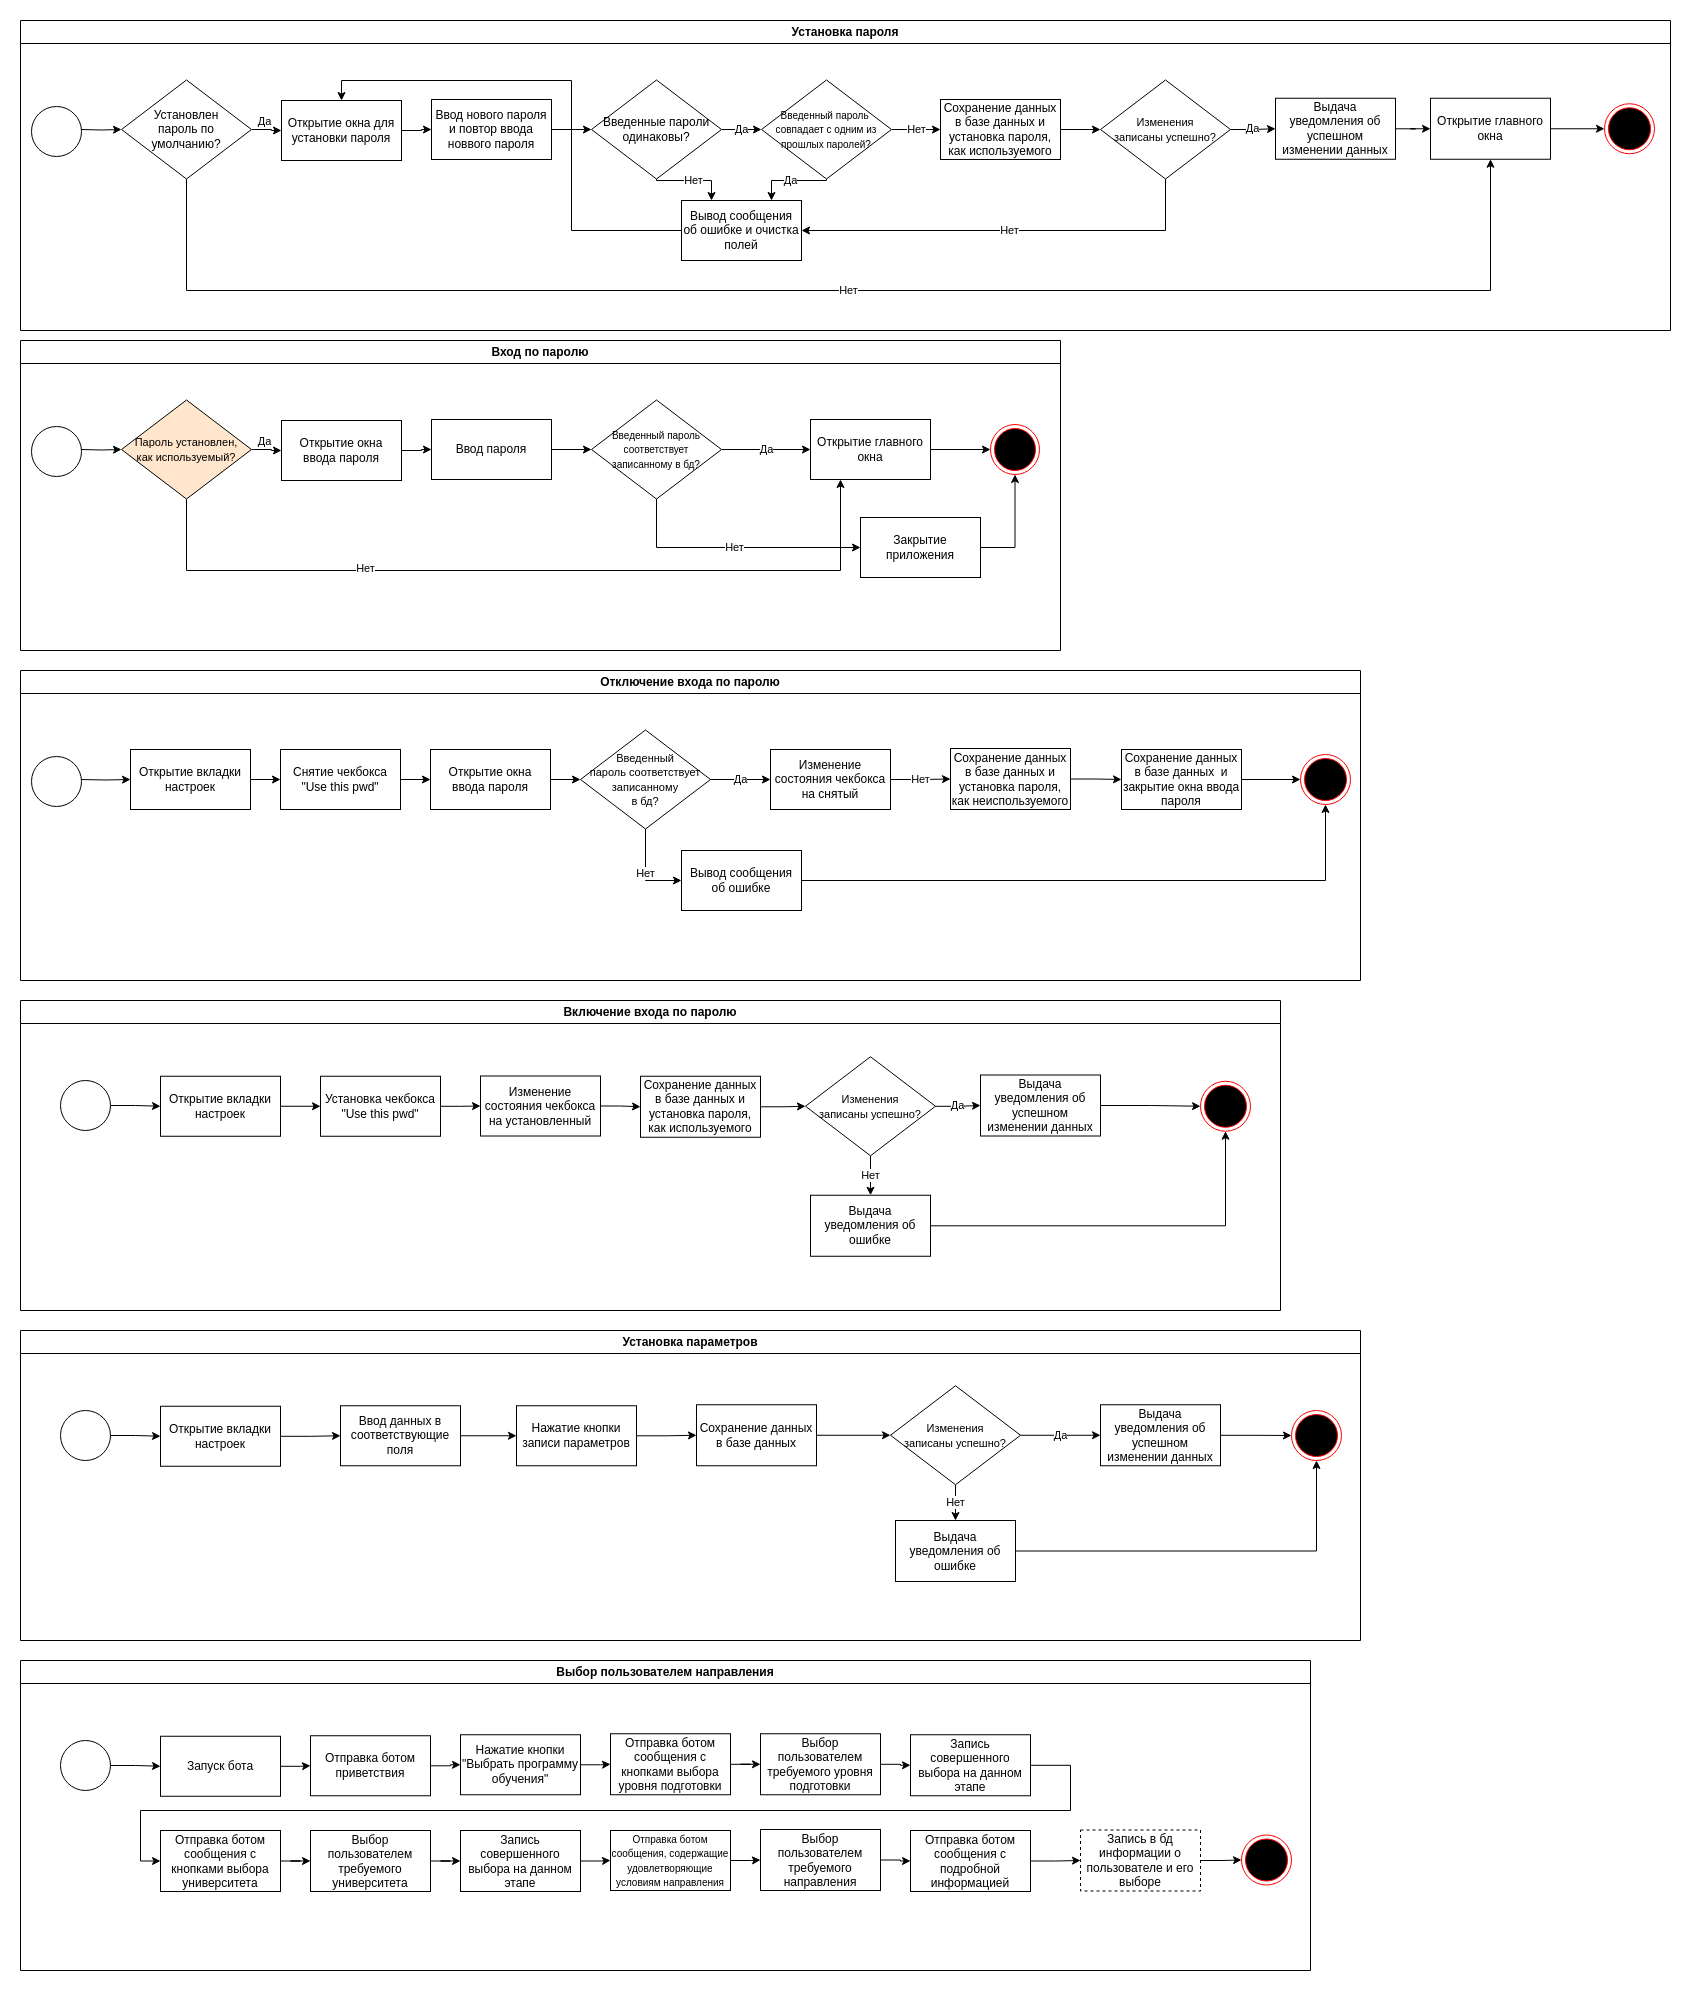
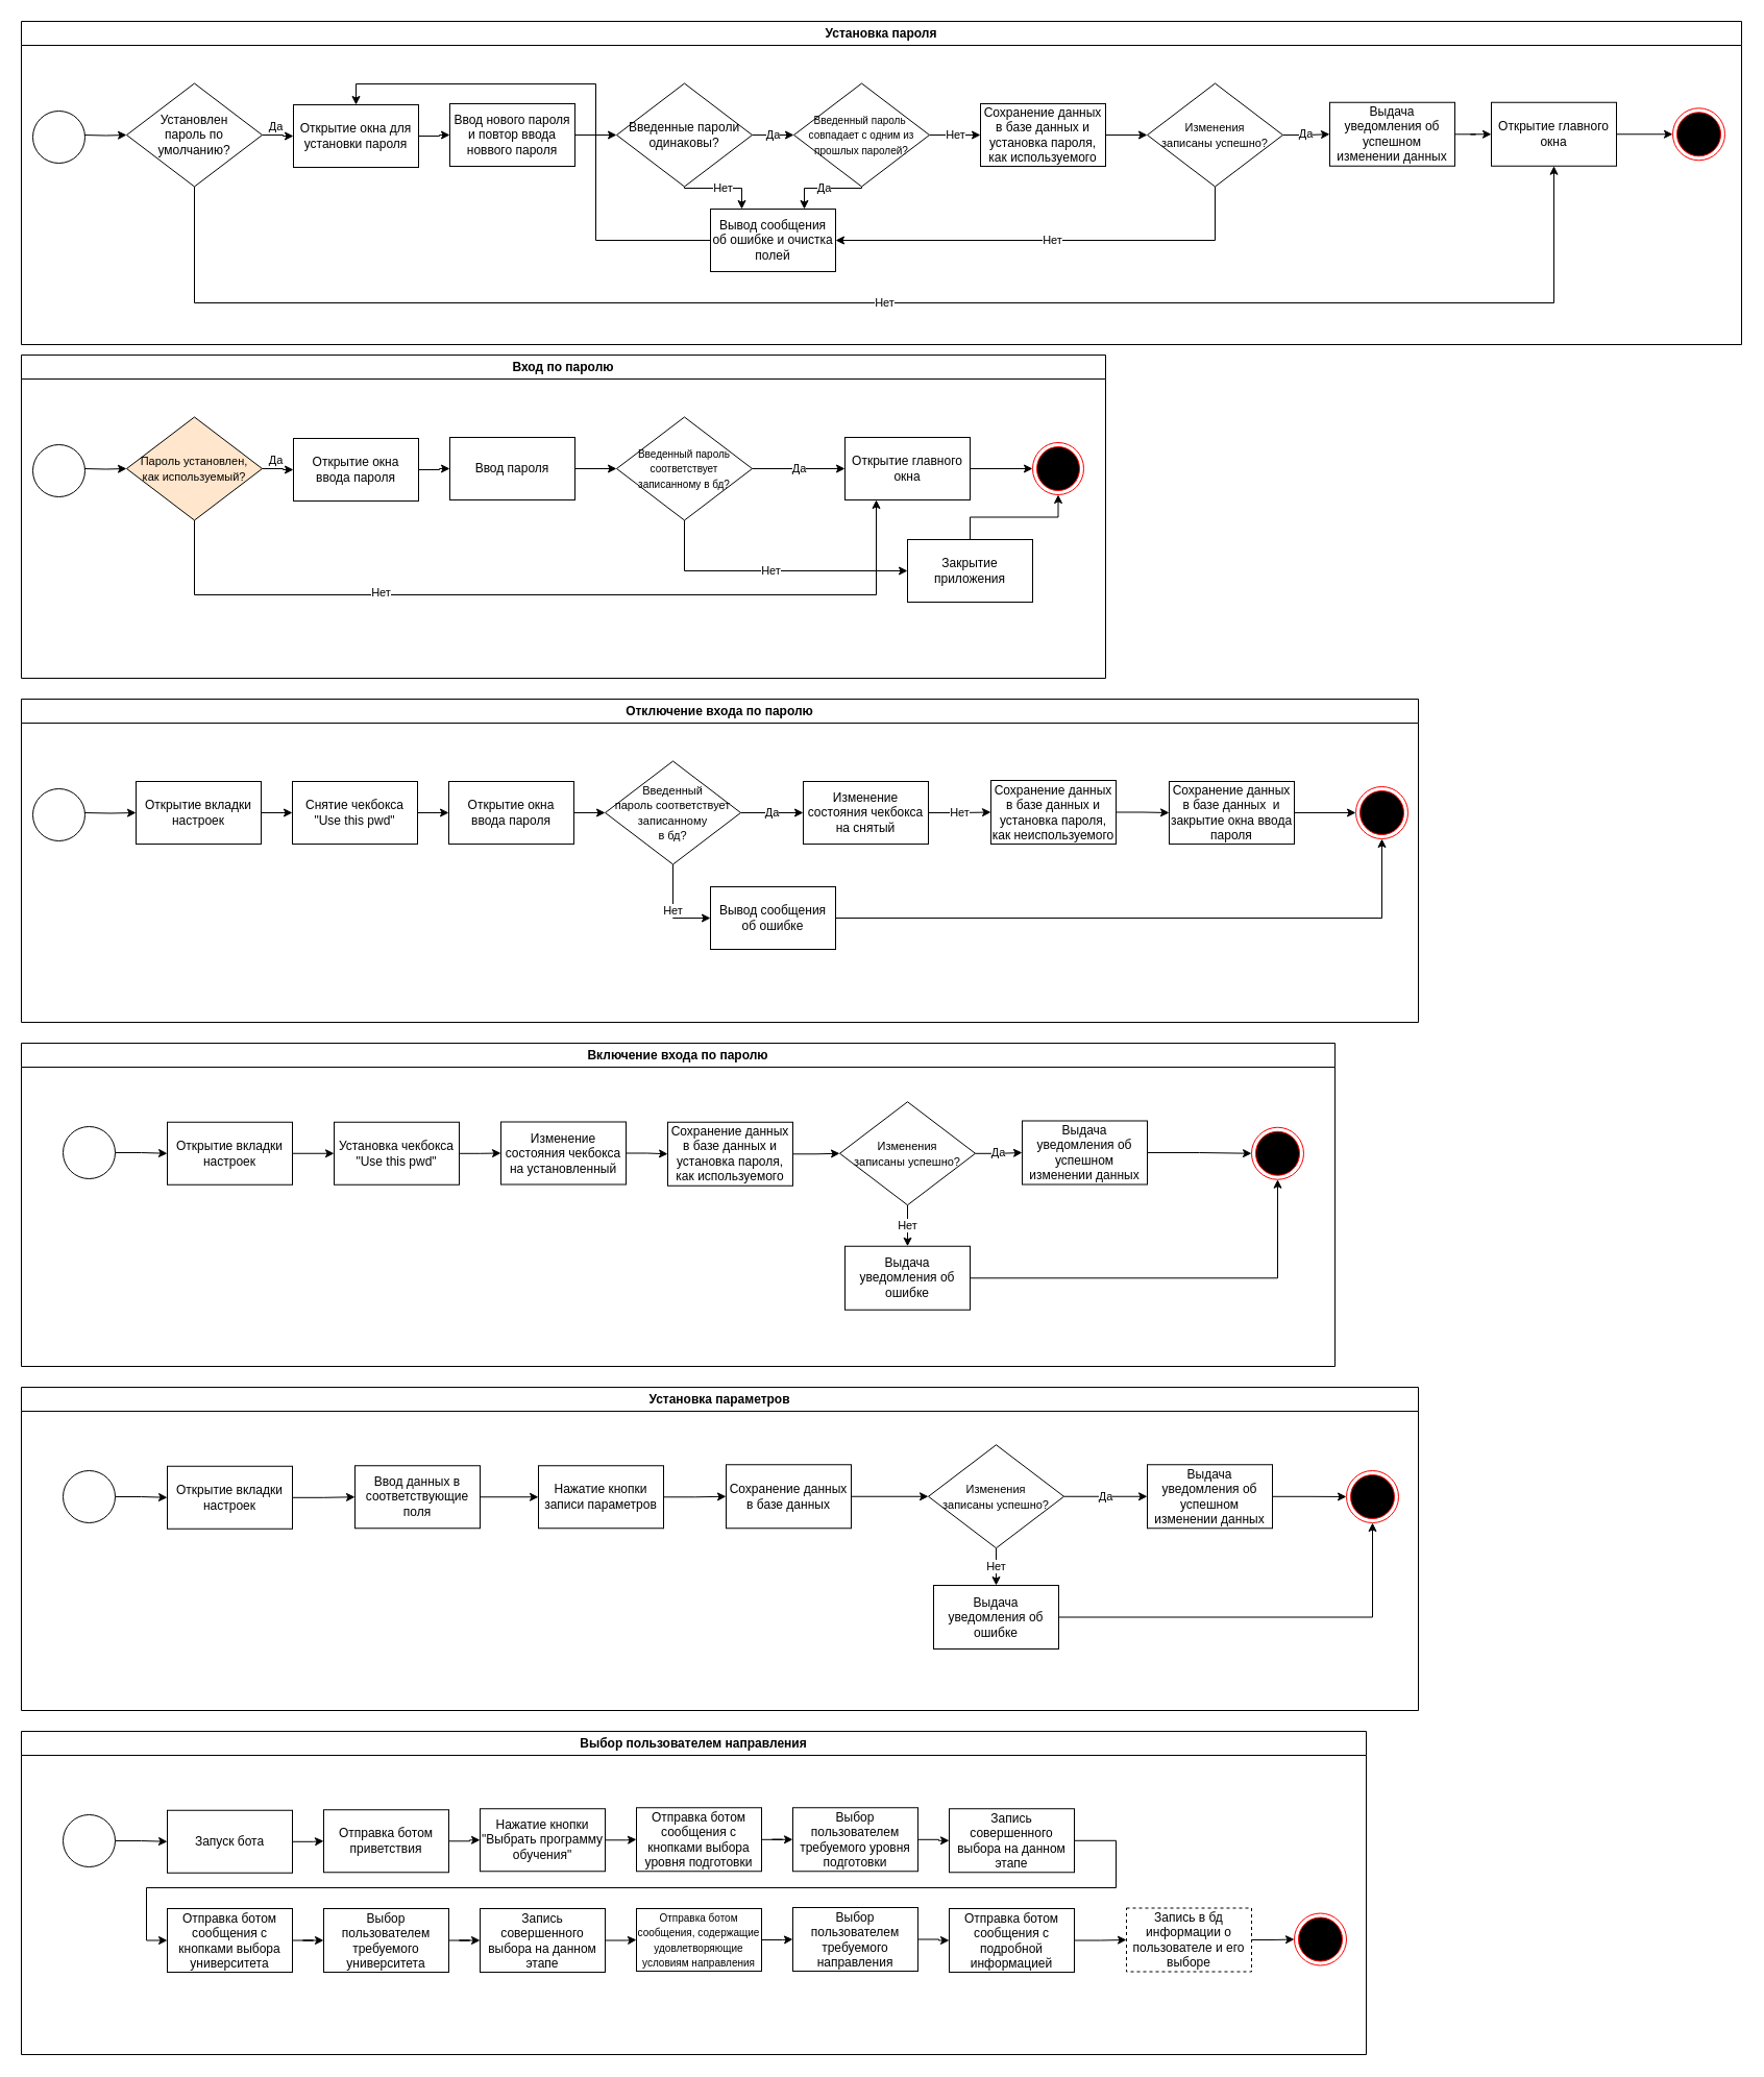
- <mxCell id="50" value="Закрытие&lt;br&gt;приложения" style="rounded=0;whiteSpace=wrap;html=1;" parent="31" vertex="1"><mxGeometry x="840" y="177" width="120" height="60" as="geometry" /></mxCell>
+ <mxCell id="50" value="Закрытие&lt;br&gt;приложения" style="rounded=0;whiteSpace=wrap;html=1;" parent="31" vertex="1"><mxGeometry x="850" y="177" width="120" height="60" as="geometry" /></mxCell>
